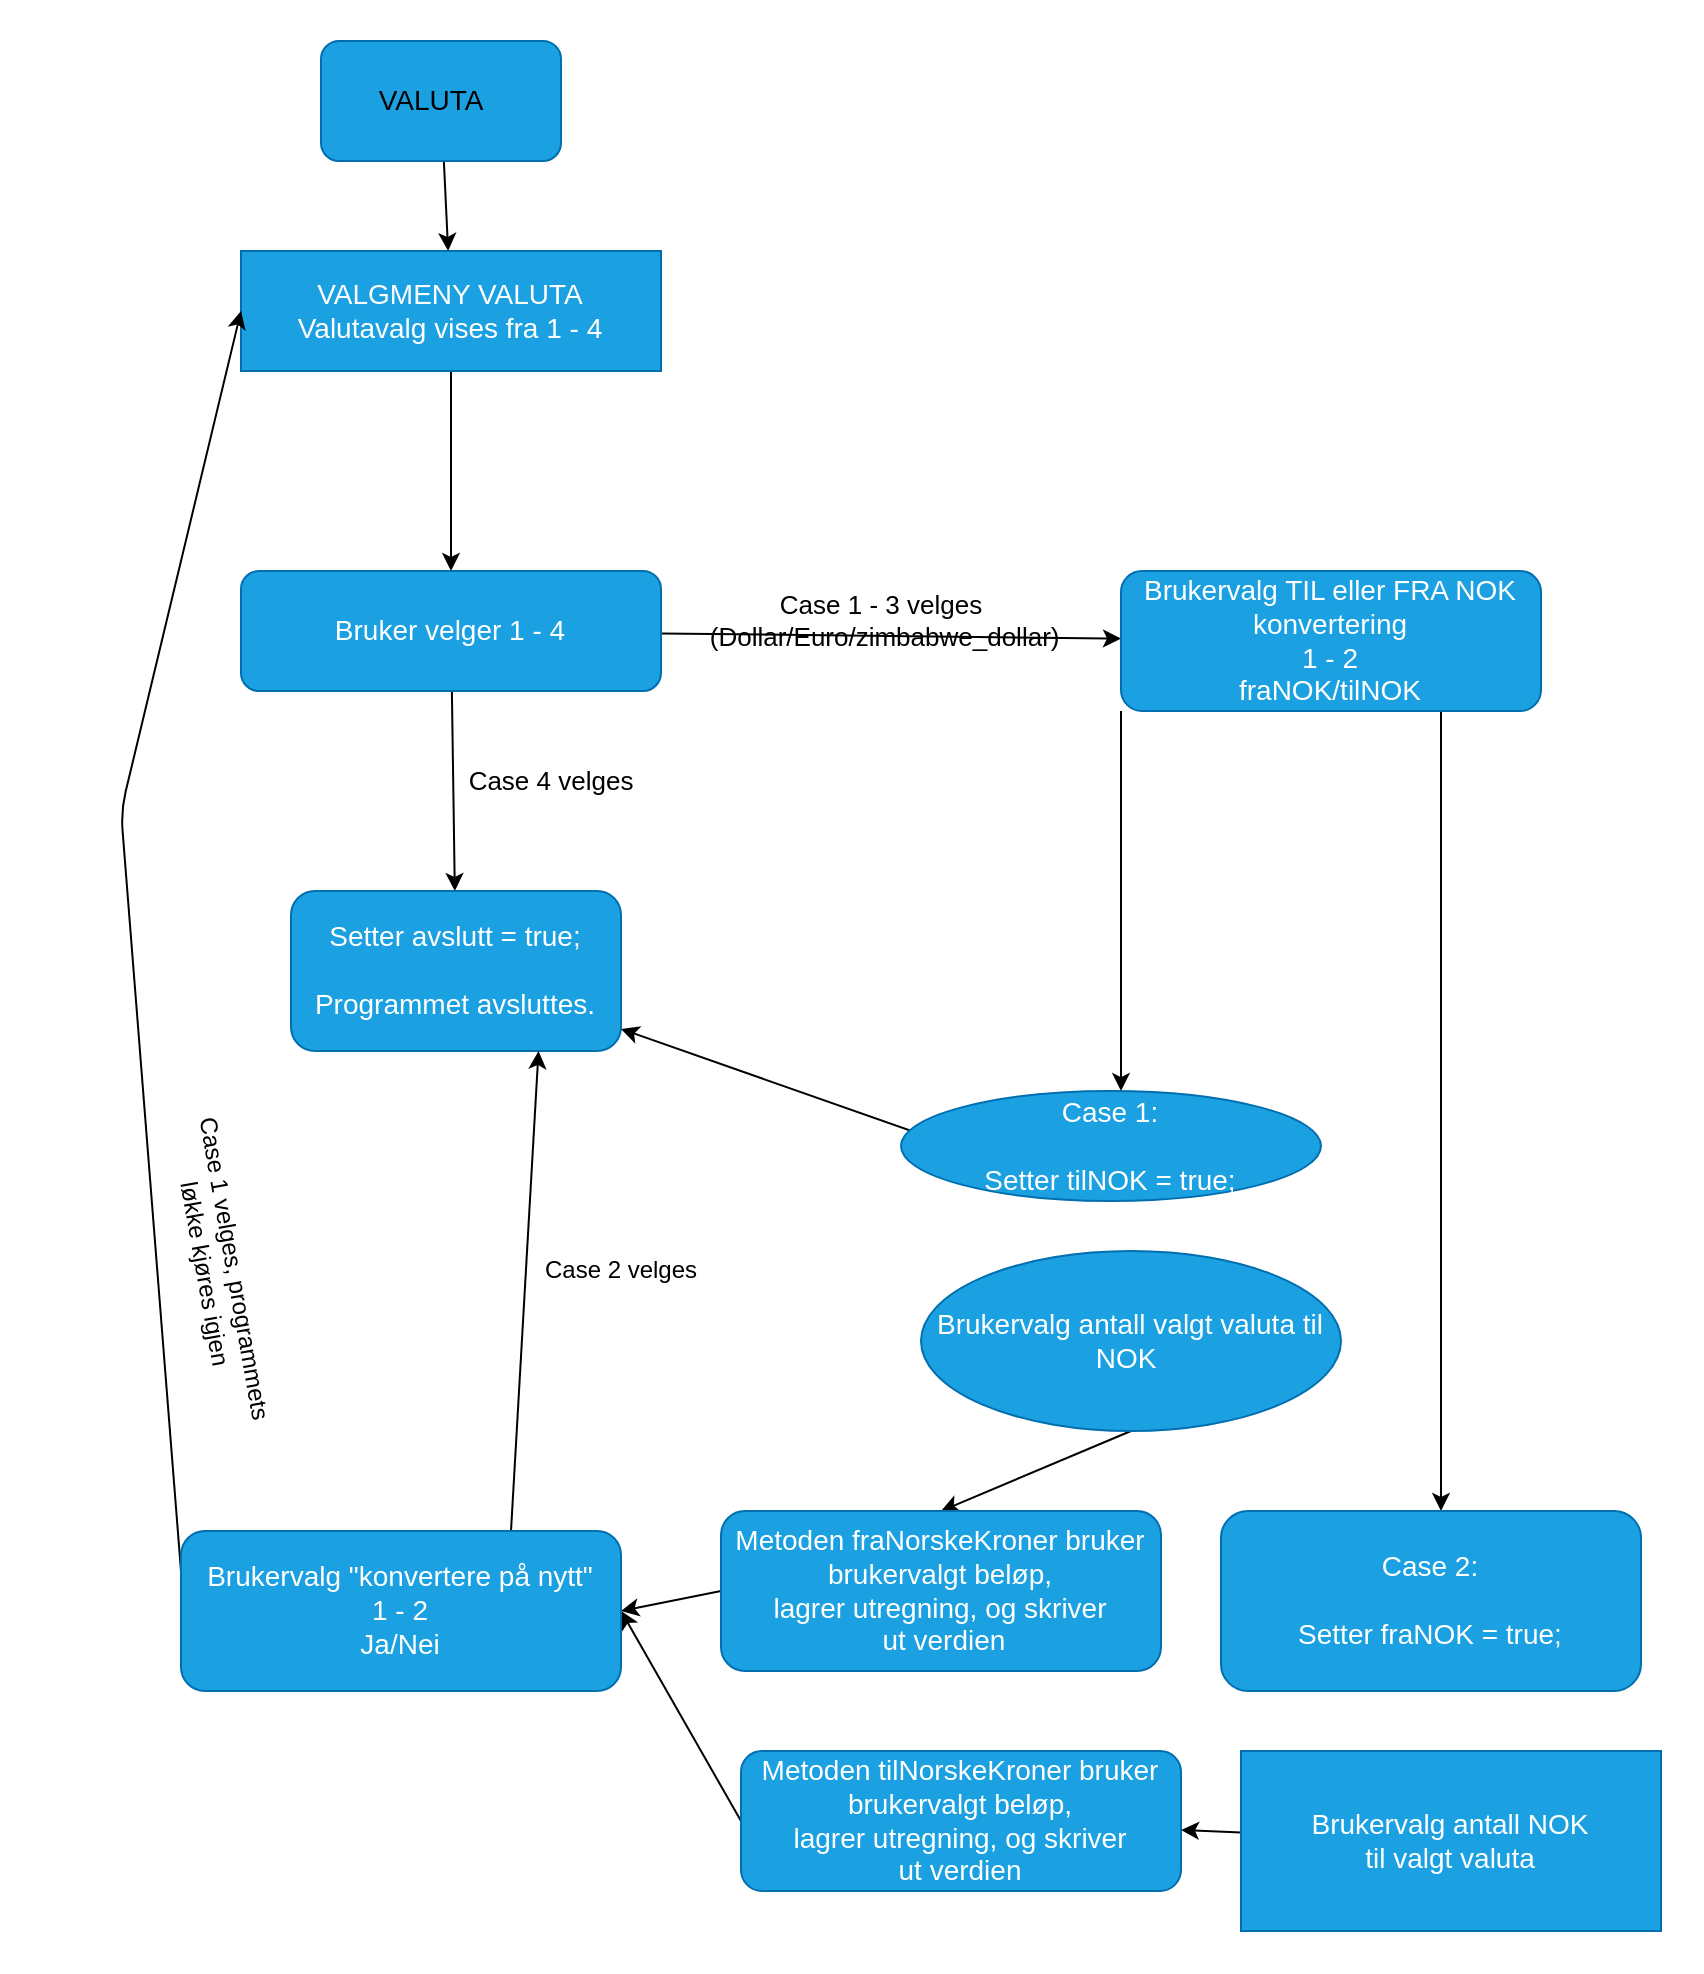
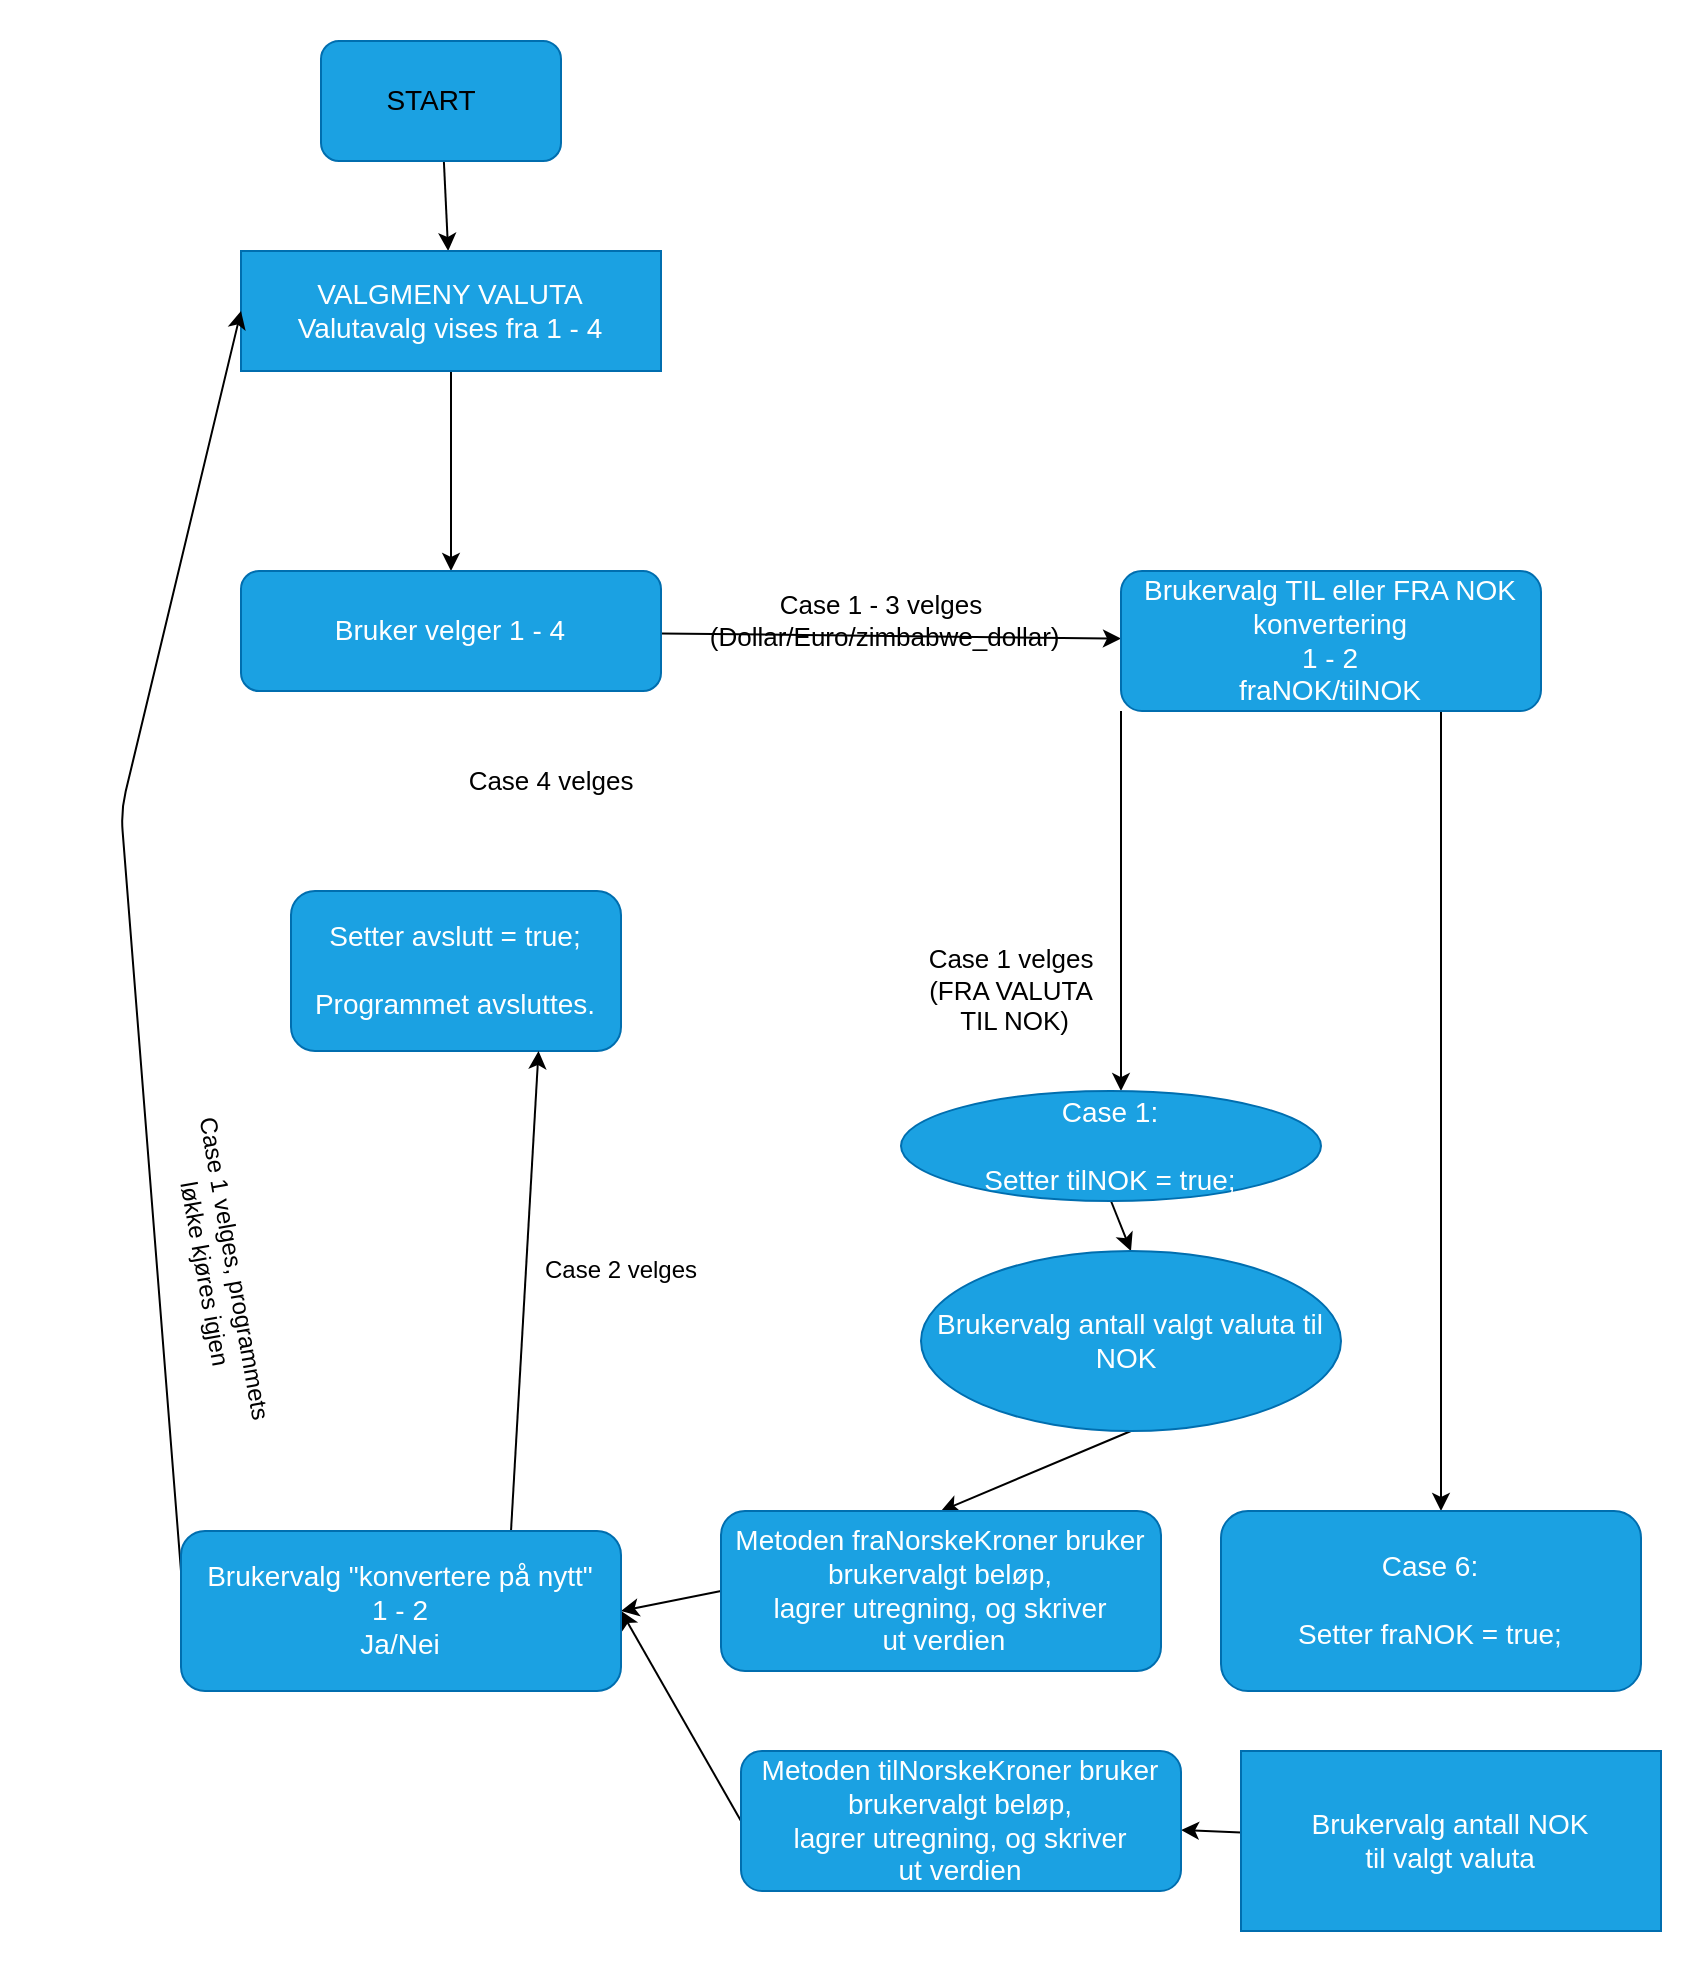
- <mxCell id="6" value="VALUTA" style="text;html=1;align=center;verticalAlign=middle;resizable=0;points=[];autosize=1;strokeColor=none;fillColor=none;fontSize=14;rounded=1;" vertex="1" parent="1"><mxGeometry x="180" y="35" width="70" height="30" as="geometry" /></mxCell>
+ <mxCell id="6" value="START" style="text;html=1;align=center;verticalAlign=middle;resizable=0;points=[];autosize=1;strokeColor=none;fillColor=none;fontSize=14;rounded=1;" vertex="1" parent="1"><mxGeometry x="180" y="35" width="70" height="30" as="geometry" /></mxCell>
- <mxCell id="8" value="" style="edgeStyle=none;html=1;fontSize=14;" edge="1" parent="1" source="9" target="13"><mxGeometry relative="1" as="geometry" /></mxCell>
+ <mxCell id="19" value="Case 1 velges &lt;br&gt;(FRA VALUTA&lt;br&gt;&amp;nbsp;TIL NOK)" style="text;html=1;align=center;verticalAlign=middle;resizable=0;points=[];autosize=1;strokeColor=none;fillColor=none;fontSize=13;rounded=1;" vertex="1" parent="1"><mxGeometry x="450" y="465" width="110" height="60" as="geometry" /></mxCell>
- <mxCell id="16" style="edgeStyle=none;rounded=1;html=1;exitX=0.5;exitY=1;exitDx=0;exitDy=0;" edge="1" parent="1" source="17" target="13"><mxGeometry relative="1" as="geometry" /></mxCell>
+ <mxCell id="16" style="edgeStyle=none;rounded=1;html=1;exitX=0.5;exitY=1;exitDx=0;exitDy=0;entryX=0.5;entryY=0;entryDx=0;entryDy=0;" edge="1" parent="1" source="17" target="25"><mxGeometry relative="1" as="geometry" /></mxCell>
- <mxCell id="18" value="&lt;span style=&quot;font-size: 14px;&quot;&gt;Case 2:&lt;br&gt;&lt;br&gt;Setter fraNOK = true;&lt;br&gt;&lt;/span&gt;" style="whiteSpace=wrap;html=1;fillColor=#1ba1e2;fontColor=#ffffff;strokeColor=#006EAF;rounded=1;" vertex="1" parent="1"><mxGeometry x="610" y="755" width="210" height="90" as="geometry" /></mxCell>
+ <mxCell id="18" value="&lt;span style=&quot;font-size: 14px;&quot;&gt;Case 6:&lt;br&gt;&lt;br&gt;Setter fraNOK = true;&lt;br&gt;&lt;/span&gt;" style="whiteSpace=wrap;html=1;fillColor=#1ba1e2;fontColor=#ffffff;strokeColor=#006EAF;rounded=1;" vertex="1" parent="1"><mxGeometry x="610" y="755" width="210" height="90" as="geometry" /></mxCell>
